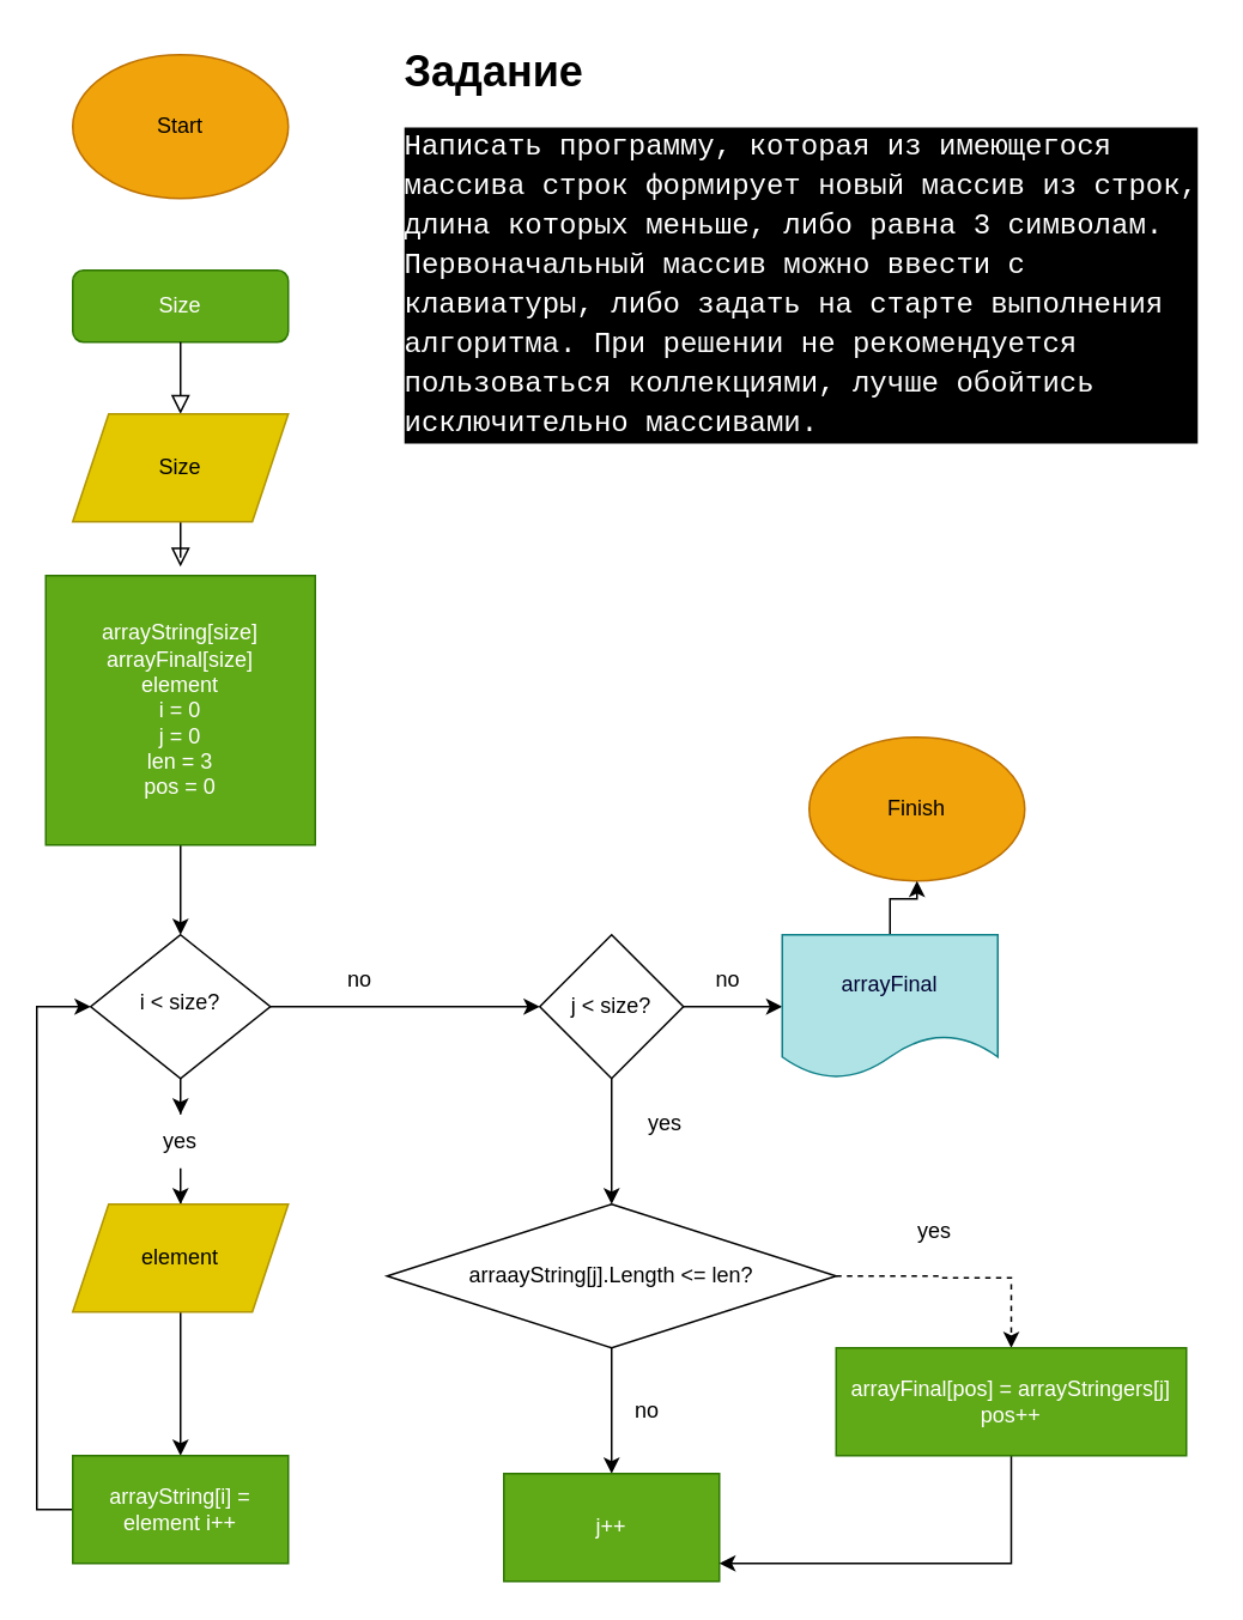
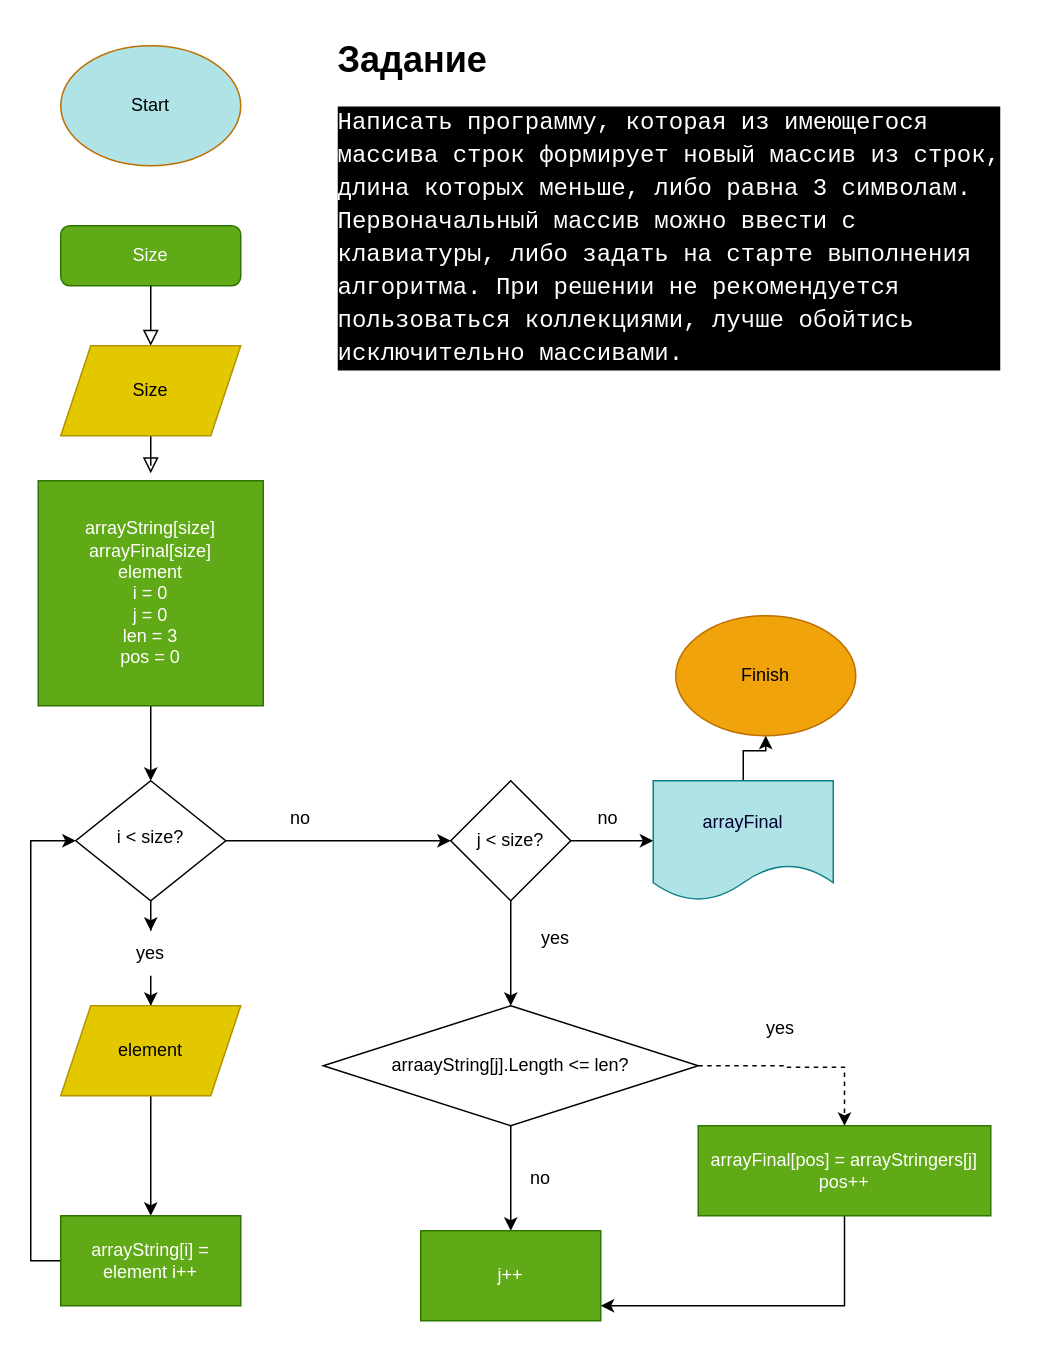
- <mxCell id="8" value="Start&lt;br&gt;" style="ellipse;whiteSpace=wrap;html=1;fillColor=#f0a30a;fontColor=#000000;strokeColor=#BD7000;" vertex="1" parent="1"><mxGeometry x="40" y="30" width="120" height="80" as="geometry" /></mxCell>
+ <mxCell id="8" value="Start&lt;br&gt;" style="ellipse;whiteSpace=wrap;html=1;fillColor=#b0e3e6;fontColor=#000000;strokeColor=#BD7000;" vertex="1" parent="1"><mxGeometry x="40" y="30" width="120" height="80" as="geometry" /></mxCell>
